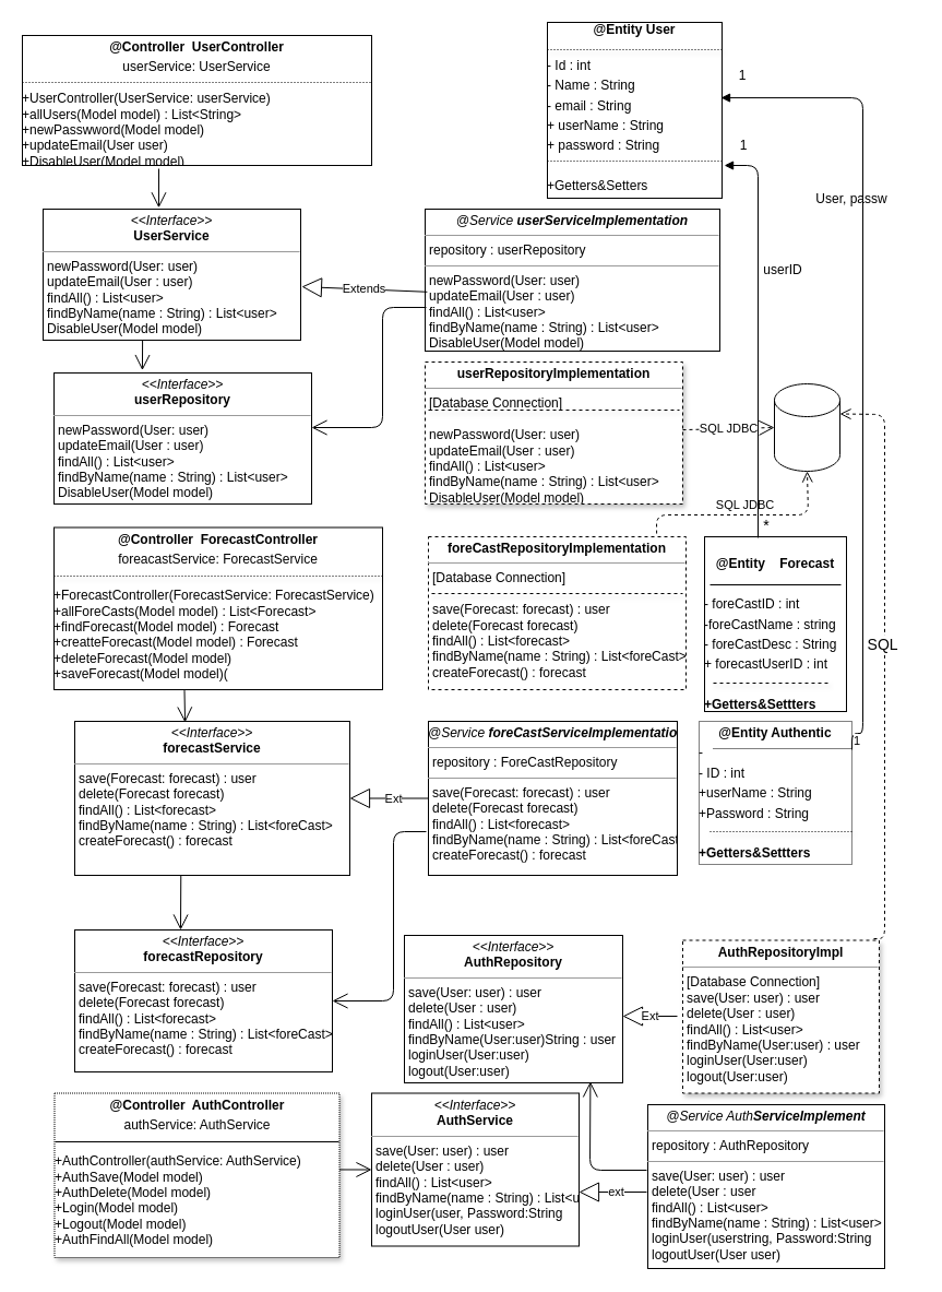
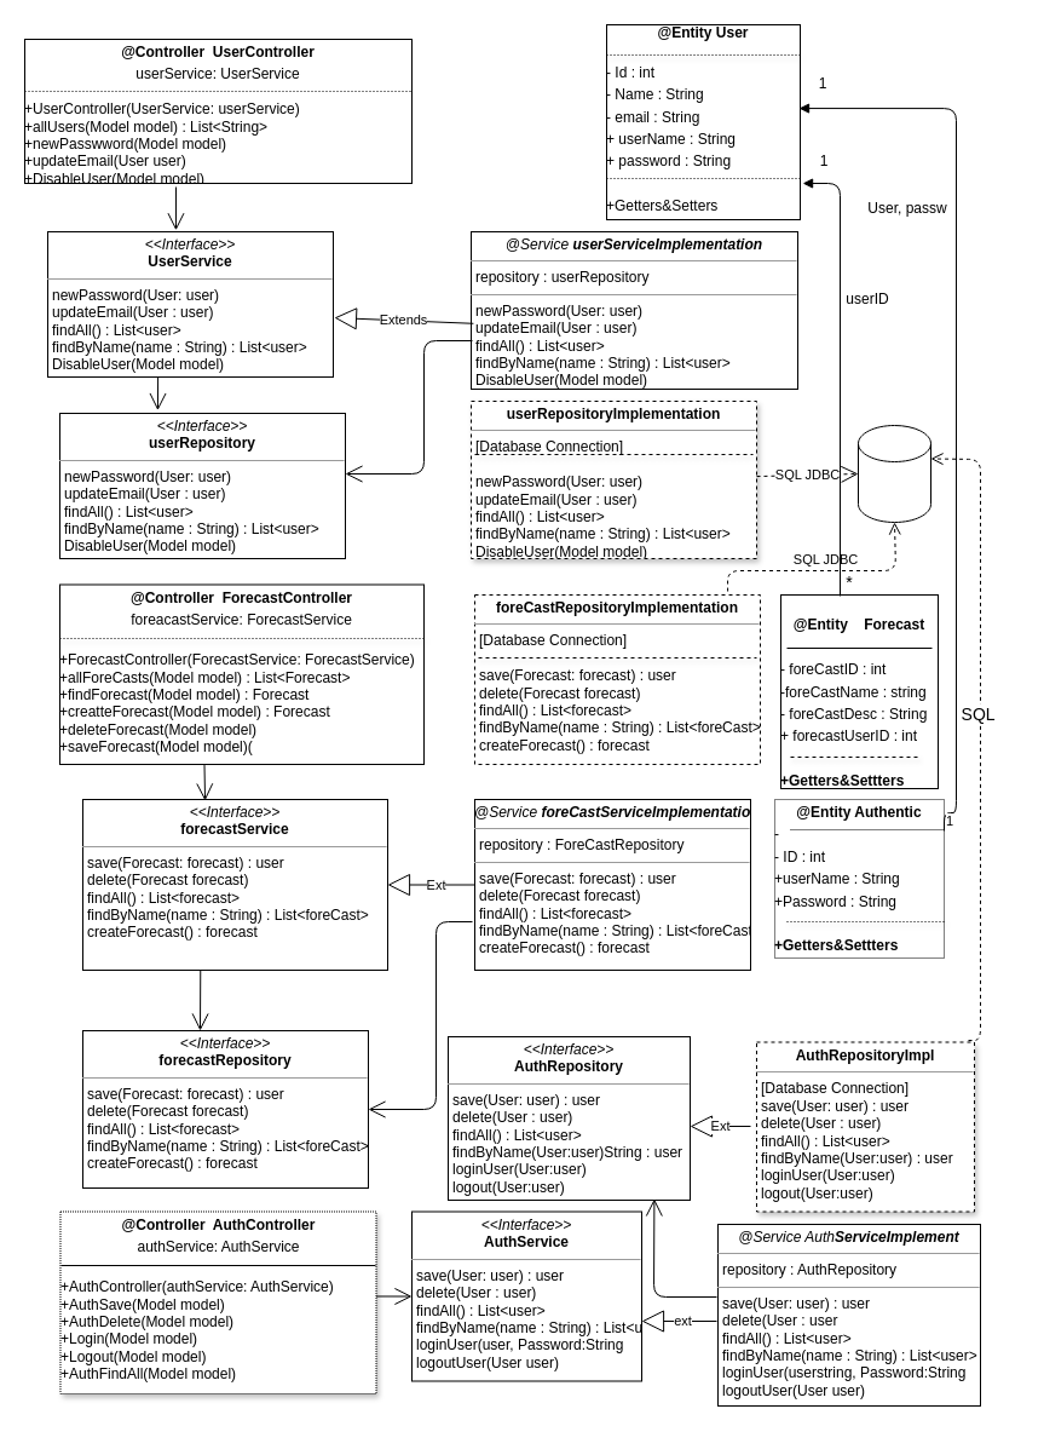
- <mxCell id="54" value="&lt;font style=&quot;font-size: 12px&quot;&gt;User, passw&lt;/font&gt;" style="text;html=1;strokeColor=none;fillColor=none;align=center;verticalAlign=middle;whiteSpace=wrap;rounded=0;shadow=0;fontSize=14;" vertex="1" parent="1"><mxGeometry x="720" y="171" width="120.25" height="20" as="geometry" /></mxCell>
+ <mxCell id="54" value="&lt;font style=&quot;font-size: 12px&quot;&gt;User, passw&lt;/font&gt;" style="text;html=1;strokeColor=none;fillColor=none;align=center;verticalAlign=middle;whiteSpace=wrap;rounded=0;shadow=0;fontSize=14;" vertex="1" parent="1"><mxGeometry x="690" y="161" width="120.25" height="20" as="geometry" /></mxCell>
